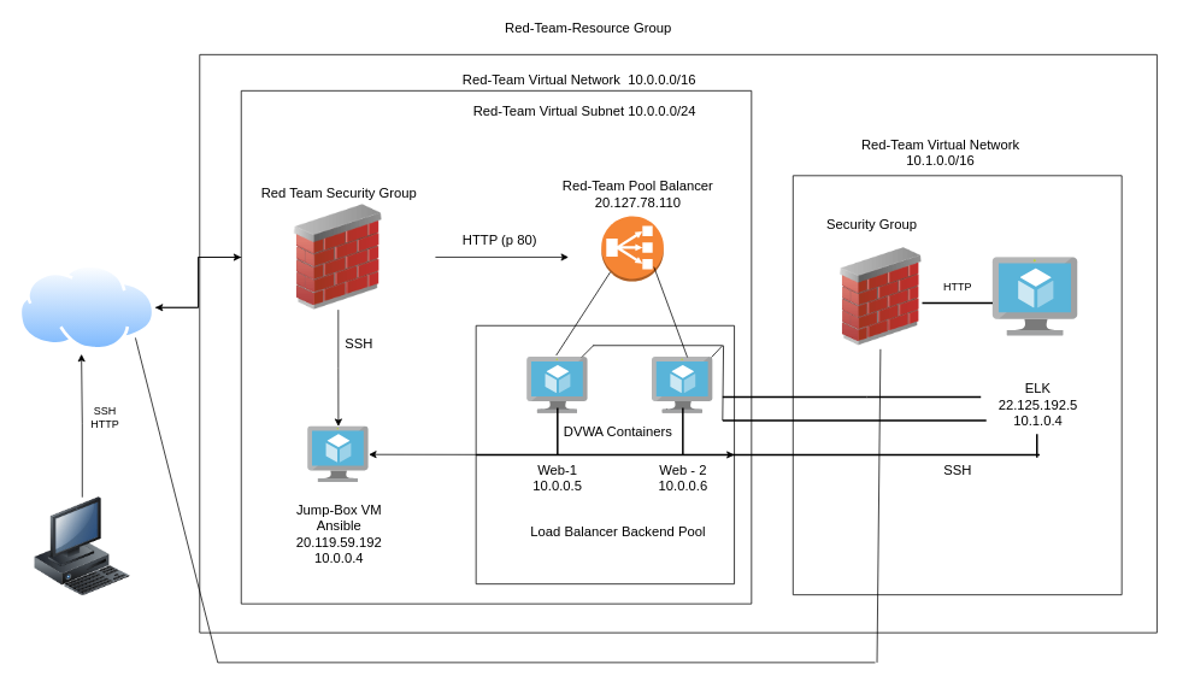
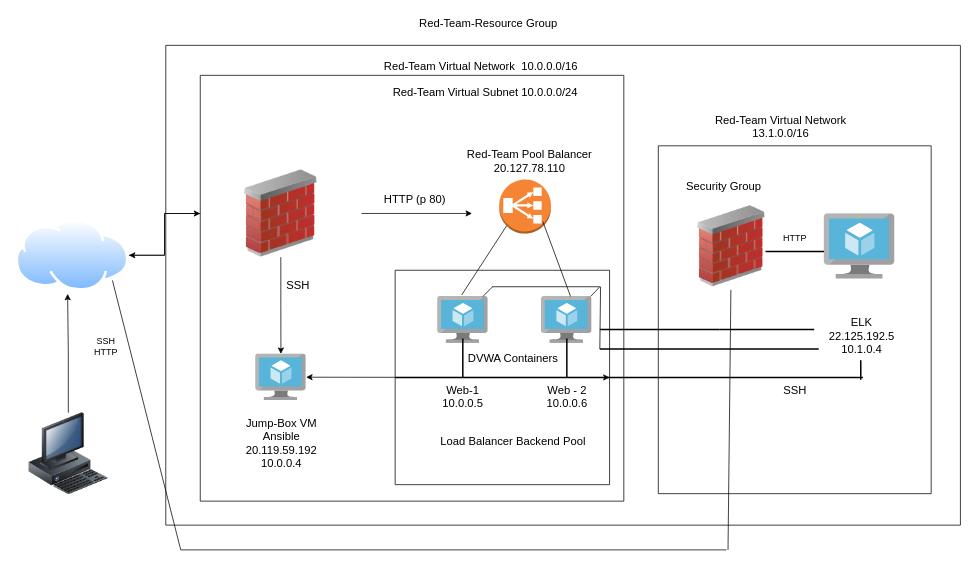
- <mxCell id="46" value="&lt;font style=&quot;font-size: 15px&quot;&gt;Red-Team Virtual Network&lt;br&gt;10.1.0.0/16&lt;/font&gt;" style="text;html=1;align=center;verticalAlign=middle;resizable=0;points=[];autosize=1;strokeColor=none;fillColor=none;" vertex="1" parent="12"><mxGeometry x="722" y="88" width="195" height="39" as="geometry" /></mxCell>
+ <mxCell id="46" value="&lt;font style=&quot;font-size: 15px&quot;&gt;Red-Team Virtual Network&lt;br&gt;13.1.0.0/16&lt;/font&gt;" style="text;html=1;align=center;verticalAlign=middle;resizable=0;points=[];autosize=1;strokeColor=none;fillColor=none;" vertex="1" parent="12"><mxGeometry x="722" y="88" width="195" height="39" as="geometry" /></mxCell>
- <mxCell id="21" value="Red Team Security Group" style="text;html=1;resizable=0;autosize=1;align=center;verticalAlign=middle;points=[];fillColor=none;strokeColor=none;rounded=0;fontSize=15;" parent="13" vertex="1"><mxGeometry x="10" y="100" width="195" height="26" as="geometry" /></mxCell>
- <mxCell id="6" value="SSH&lt;br&gt;HTTP" style="text;html=1;resizable=0;autosize=1;align=center;verticalAlign=middle;points=[];fillColor=none;strokeColor=none;rounded=0;" parent="1" vertex="1"><mxGeometry x="90" y="447" width="50" height="30" as="geometry" /></mxCell>
+ <mxCell id="6" value="SSH&lt;br&gt;HTTP" style="text;html=1;resizable=0;autosize=1;align=center;verticalAlign=middle;points=[];fillColor=none;strokeColor=none;rounded=0;" parent="1" vertex="1"><mxGeometry x="115" y="447" width="50" height="30" as="geometry" /></mxCell>
